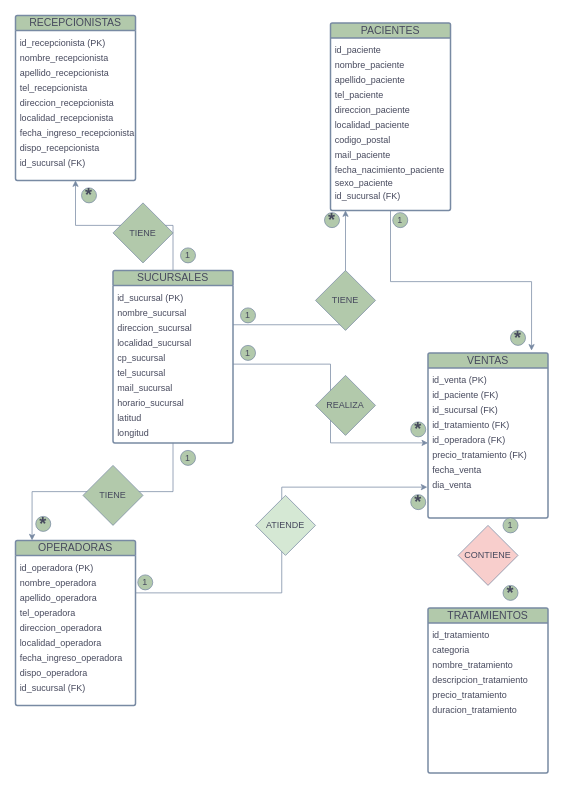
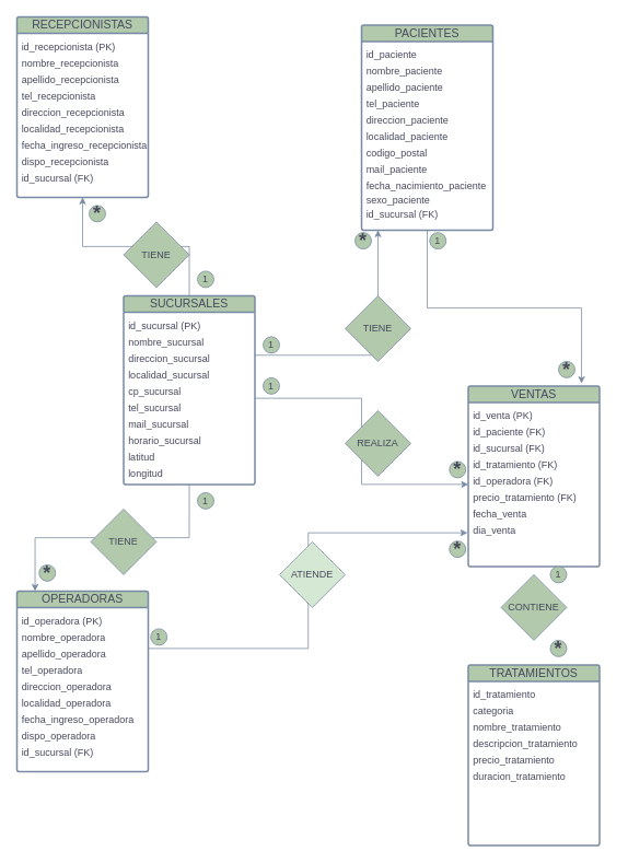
- <mxCell id="25" value="CONTIENE" style="rhombus;whiteSpace=wrap;html=1;labelBackgroundColor=none;fillColor=#f8cecc;strokeColor=#788AA3;fontColor=#46495D;" vertex="1" parent="1"><mxGeometry x="610" y="700" width="80" height="80" as="geometry" /></mxCell>
+ <mxCell id="25" value="CONTIENE" style="rhombus;whiteSpace=wrap;html=1;labelBackgroundColor=none;fillColor=#B2C9AB;strokeColor=#788AA3;fontColor=#46495D;" vertex="1" parent="1"><mxGeometry x="610" y="700" width="80" height="80" as="geometry" /></mxCell>
